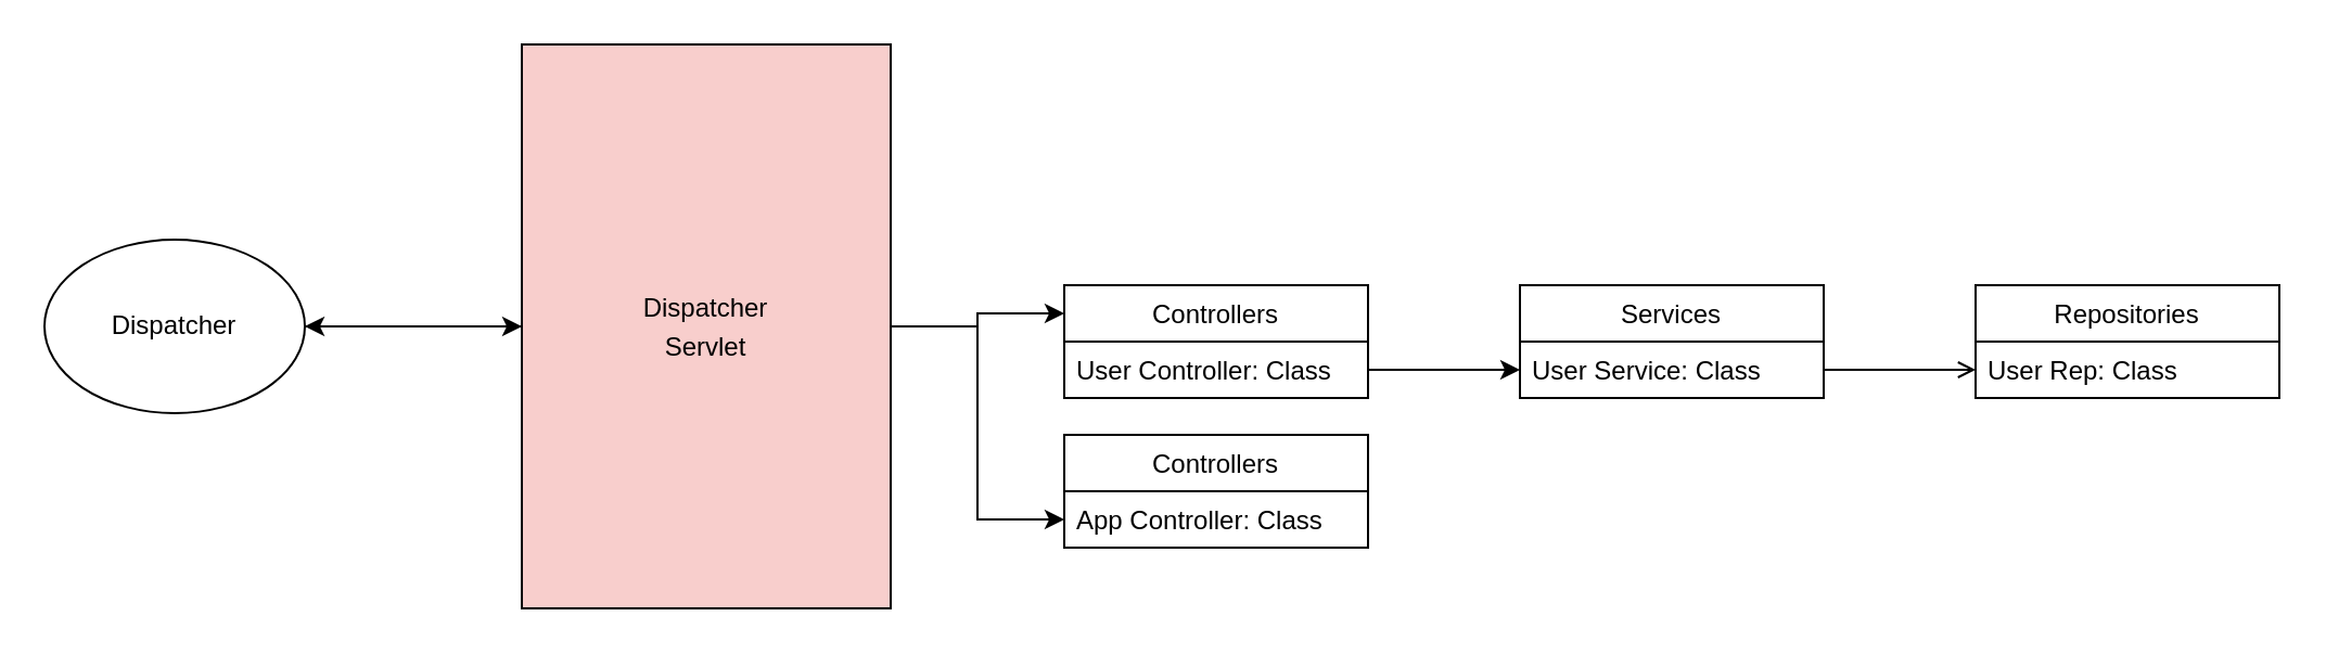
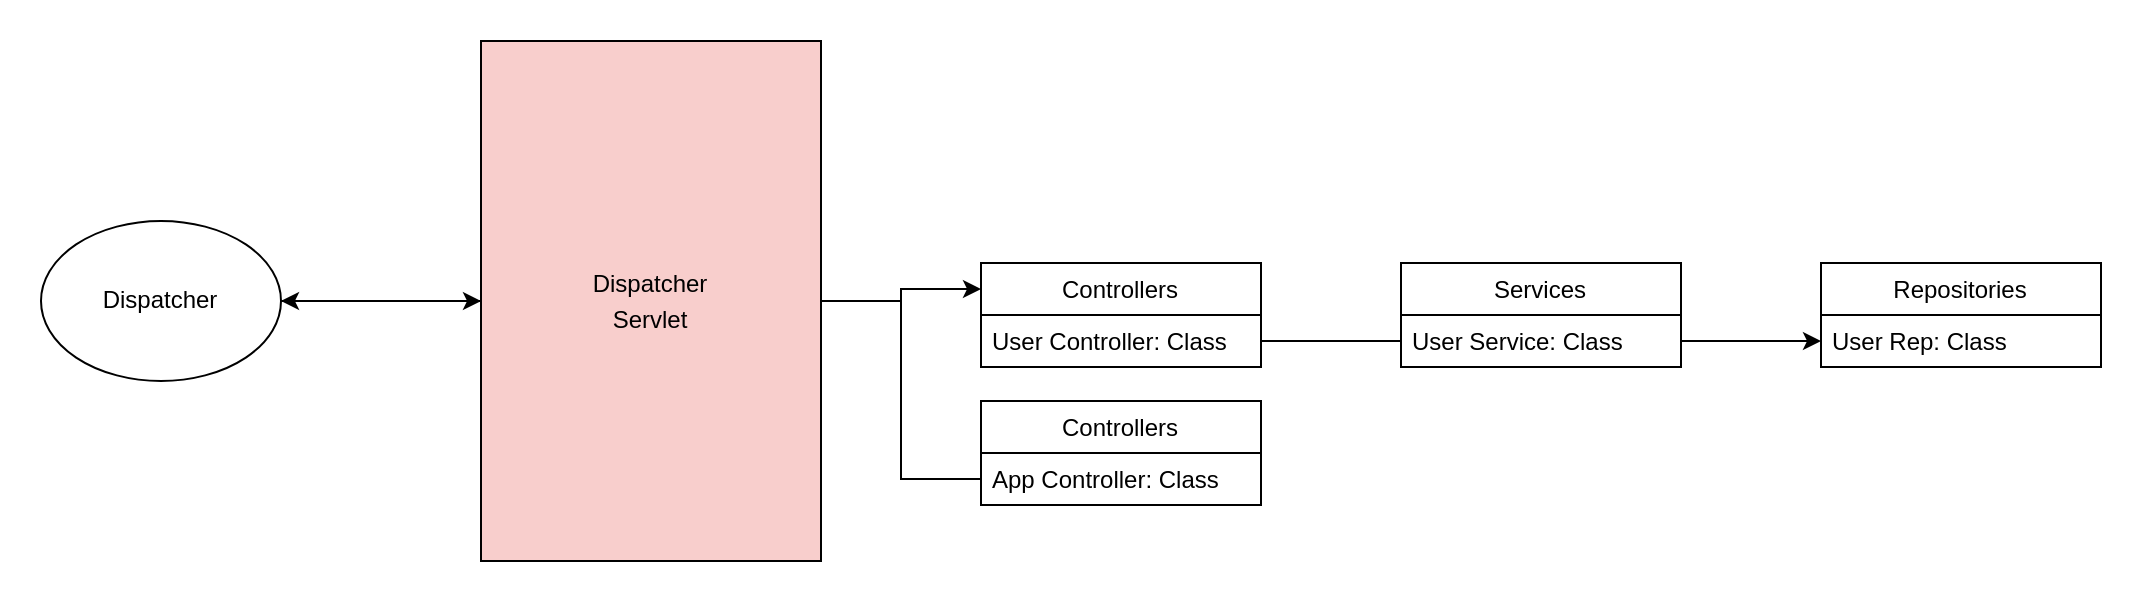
- <mxCell id="15" style="edgeStyle=orthogonalEdgeStyle;rounded=0;orthogonalLoop=1;jettySize=auto;html=1;" edge="1" parent="1" source="14" target="9"><mxGeometry relative="1" as="geometry" /></mxCell>
+ <mxCell id="15" style="edgeStyle=orthogonalEdgeStyle;rounded=0;orthogonalLoop=1;jettySize=auto;html=1;endArrow=none;" edge="1" parent="1" source="14" target="9"><mxGeometry relative="1" as="geometry" /></mxCell>
- <mxCell id="12" style="edgeStyle=orthogonalEdgeStyle;rounded=0;orthogonalLoop=1;jettySize=auto;html=1;entryX=0;entryY=0.5;entryDx=0;entryDy=0;endArrow=open;" edge="1" parent="1" source="9" target="11"><mxGeometry relative="1" as="geometry" /></mxCell>
+ <mxCell id="12" style="edgeStyle=orthogonalEdgeStyle;rounded=0;orthogonalLoop=1;jettySize=auto;html=1;entryX=0;entryY=0.5;entryDx=0;entryDy=0;" edge="1" parent="1" source="9" target="11"><mxGeometry relative="1" as="geometry" /></mxCell>
- <mxCell id="6" style="edgeStyle=orthogonalEdgeStyle;rounded=0;orthogonalLoop=1;jettySize=auto;html=1;entryX=0;entryY=0.5;entryDx=0;entryDy=0;" edge="1" parent="1" source="7" target="17"><mxGeometry relative="1" as="geometry" /></mxCell>
+ <mxCell id="6" style="edgeStyle=orthogonalEdgeStyle;rounded=0;orthogonalLoop=1;jettySize=auto;html=1;entryX=0;entryY=0.5;entryDx=0;entryDy=0;endArrow=none;" edge="1" parent="1" source="7" target="17"><mxGeometry relative="1" as="geometry" /></mxCell>
